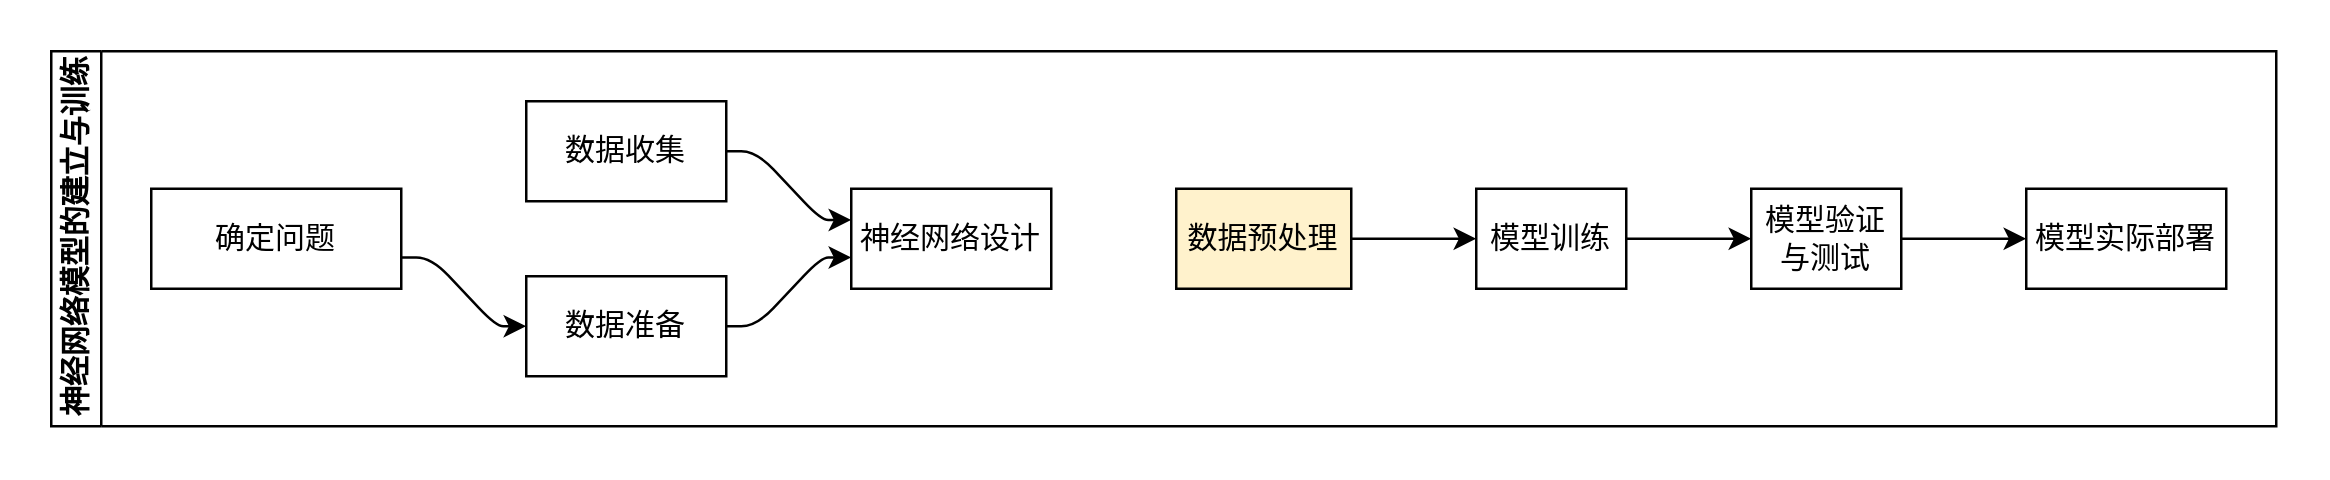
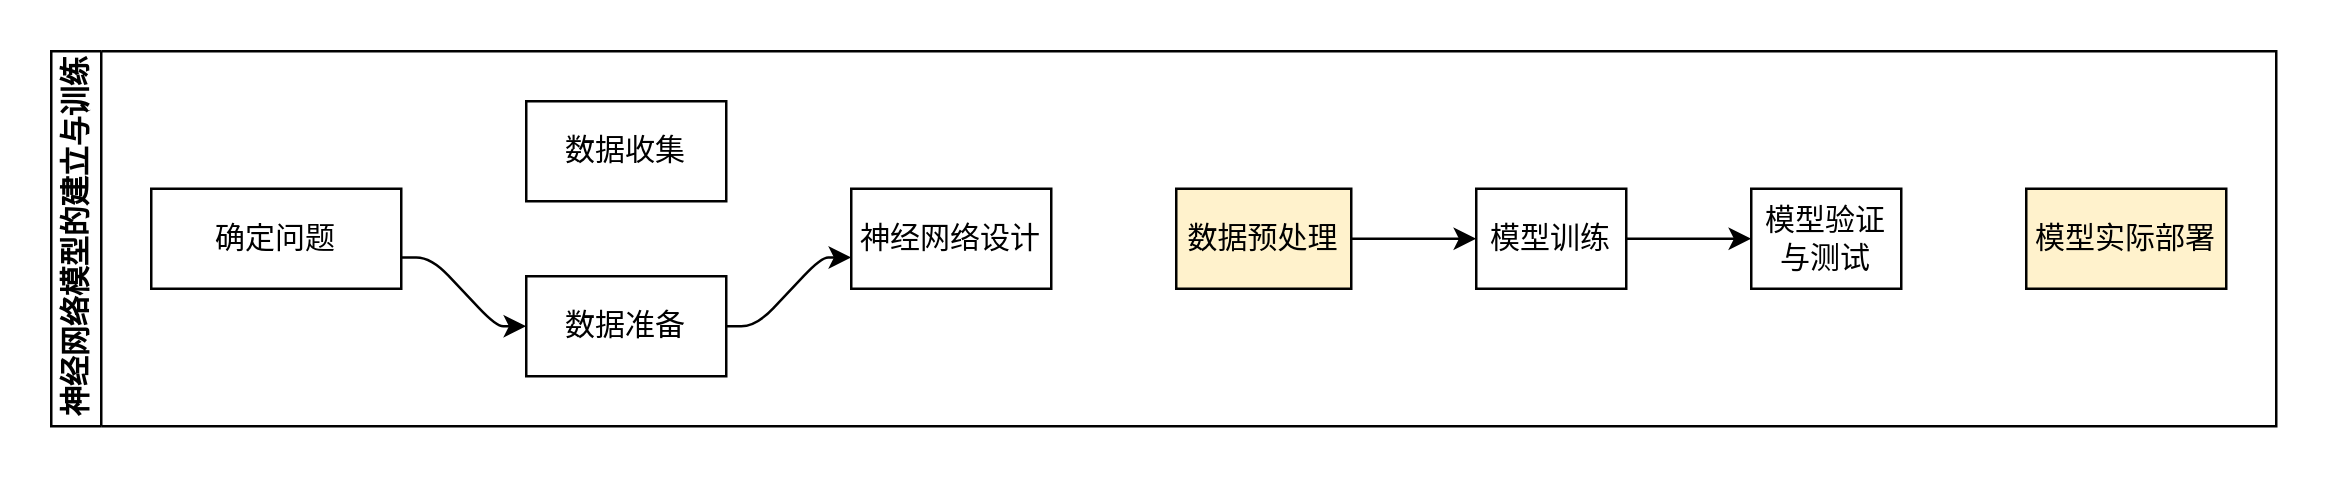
- <mxCell id="8" value="" style="html=1;rounded=1;curved=0;sourcePerimeterSpacing=0;targetPerimeterSpacing=0;startSize=6;endSize=6;noEdgeStyle=1;orthogonal=1;" parent="2" source="4" target="7" edge="1"><mxGeometry relative="1" as="geometry"><Array as="points"><mxPoint x="282" y="40" /><mxPoint x="308" y="67.5" /></Array></mxGeometry></mxCell>
- <mxCell id="15" value="" style="html=1;rounded=1;curved=0;sourcePerimeterSpacing=0;targetPerimeterSpacing=0;startSize=6;endSize=6;noEdgeStyle=1;orthogonal=1;" parent="2" source="14" target="16" edge="1"><mxGeometry relative="1" as="geometry"><mxPoint x="1430" y="625" as="sourcePoint" /><Array as="points"><mxPoint x="752" y="75" /><mxPoint x="778" y="75" /></Array></mxGeometry></mxCell>
- <mxCell id="16" value="模型实际部署" style="whiteSpace=wrap;html=1;" parent="2" vertex="1"><mxGeometry x="790" y="55" width="80" height="40" as="geometry" /></mxCell>
+ <mxCell id="16" value="模型实际部署" style="whiteSpace=wrap;html=1;fillColor=#fff2cc;" parent="2" vertex="1"><mxGeometry x="790" y="55" width="80" height="40" as="geometry" /></mxCell>
